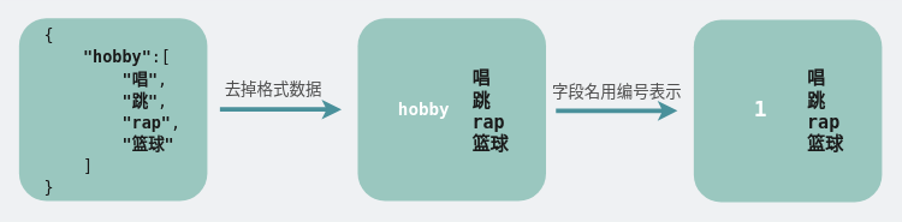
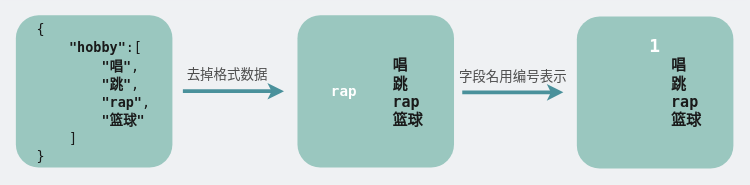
- <mxCell id="8" value="&lt;div style=&quot;font-family: Menlo, Monaco, &amp;quot;Courier New&amp;quot;, monospace; line-height: 24px;&quot;&gt;&lt;div style=&quot;&quot;&gt;&lt;span style=&quot;background-color: initial; font-family: menlo, monospace, Tahoma, 微软雅黑, 幼圆; font-weight: bold;&quot;&gt;&lt;font style=&quot;font-size: 19px;&quot; color=&quot;#ffffff&quot;&gt;hobby&lt;/font&gt;&lt;/span&gt;&lt;br&gt;&lt;/div&gt;&lt;/div&gt;" style="text;html=1;strokeColor=none;fillColor=none;align=left;verticalAlign=middle;whiteSpace=wrap;rounded=0;labelBackgroundColor=none;fontColor=#000000;" vertex="1" parent="1"><mxGeometry x="439" y="105" width="53" height="33" as="geometry" /></mxCell>
+ <mxCell id="8" value="&lt;div style=&quot;font-family: Menlo, Monaco, &amp;quot;Courier New&amp;quot;, monospace; line-height: 24px;&quot;&gt;&lt;div style=&quot;&quot;&gt;&lt;span style=&quot;background-color: initial; font-family: menlo, monospace, Tahoma, 微软雅黑, 幼圆; font-weight: bold;&quot;&gt;&lt;font style=&quot;font-size: 19px;&quot; color=&quot;#ffffff&quot;&gt;rap&lt;/font&gt;&lt;/span&gt;&lt;br&gt;&lt;/div&gt;&lt;/div&gt;" style="text;html=1;strokeColor=none;fillColor=none;align=left;verticalAlign=middle;whiteSpace=wrap;rounded=0;labelBackgroundColor=none;fontColor=#000000;" vertex="1" parent="1"><mxGeometry x="439" y="105" width="53" height="33" as="geometry" /></mxCell>
- <mxCell id="12" value="&lt;div style=&quot;font-family: Menlo, Monaco, &amp;quot;Courier New&amp;quot;, monospace; line-height: 24px;&quot;&gt;&lt;div style=&quot;&quot;&gt;&lt;span style=&quot;background-color: initial; font-family: menlo, monospace, Tahoma, 微软雅黑, 幼圆; font-weight: bold;&quot;&gt;&lt;font style=&quot;font-size: 24px;&quot; color=&quot;#ffffff&quot;&gt;1&lt;/font&gt;&lt;/span&gt;&lt;br&gt;&lt;/div&gt;&lt;/div&gt;" style="text;html=1;strokeColor=none;fillColor=none;align=left;verticalAlign=middle;whiteSpace=wrap;rounded=0;labelBackgroundColor=none;fontColor=#000000;" vertex="1" parent="1"><mxGeometry x="834" y="106.5" width="53" height="33" as="geometry" /></mxCell>
+ <mxCell id="12" value="&lt;div style=&quot;font-family: Menlo, Monaco, &amp;quot;Courier New&amp;quot;, monospace; line-height: 24px;&quot;&gt;&lt;div style=&quot;&quot;&gt;&lt;span style=&quot;background-color: initial; font-family: menlo, monospace, Tahoma, 微软雅黑, 幼圆; font-weight: bold;&quot;&gt;&lt;font style=&quot;font-size: 24px;&quot; color=&quot;#ffffff&quot;&gt;1&lt;/font&gt;&lt;/span&gt;&lt;br&gt;&lt;/div&gt;&lt;/div&gt;" style="text;html=1;strokeColor=none;fillColor=none;align=left;verticalAlign=middle;whiteSpace=wrap;rounded=0;labelBackgroundColor=none;fontColor=#000000;" vertex="1" parent="1"><mxGeometry x="864" y="46.5" width="53" height="33" as="geometry" /></mxCell>
